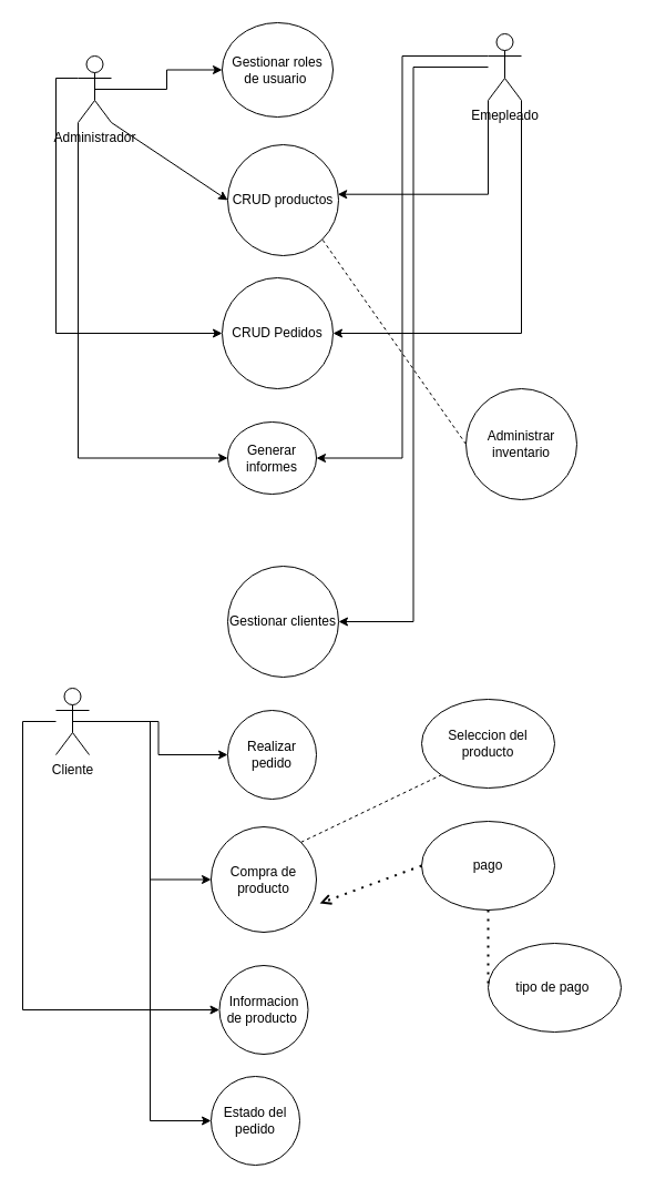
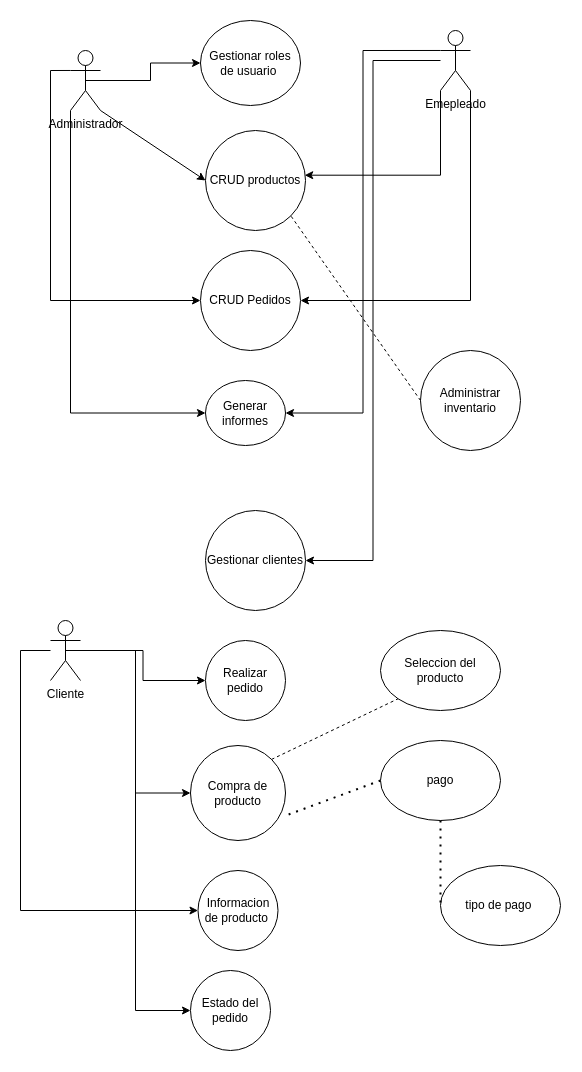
- <mxCell id="31" value="" style="endArrow=open;dashed=1;html=1;dashPattern=1 3;strokeWidth=2;rounded=0;entryX=1.033;entryY=0.726;entryDx=0;entryDy=0;entryPerimeter=0;exitX=0;exitY=0.5;exitDx=0;exitDy=0;" edge="1" parent="1" source="26" target="24"><mxGeometry width="50" height="50" relative="1" as="geometry"><mxPoint x="250" y="820" as="sourcePoint" /><mxPoint x="300" y="770" as="targetPoint" /></mxGeometry></mxCell>
+ <mxCell id="31" value="" style="endArrow=none;dashed=1;html=1;dashPattern=1 3;strokeWidth=2;rounded=0;entryX=1.033;entryY=0.726;entryDx=0;entryDy=0;entryPerimeter=0;exitX=0;exitY=0.5;exitDx=0;exitDy=0;" edge="1" parent="1" source="26" target="24"><mxGeometry width="50" height="50" relative="1" as="geometry"><mxPoint x="250" y="820" as="sourcePoint" /><mxPoint x="300" y="770" as="targetPoint" /></mxGeometry></mxCell>
- <mxCell id="27" value="tipo de pago&amp;nbsp;" style="ellipse;whiteSpace=wrap;html=1;" vertex="1" parent="1"><mxGeometry x="440" y="850" width="120" height="80" as="geometry" /></mxCell>
+ <mxCell id="27" value="tipo de pago&amp;nbsp;" style="ellipse;whiteSpace=wrap;html=1;" vertex="1" parent="1"><mxGeometry x="440" y="865" width="120" height="80" as="geometry" /></mxCell>
